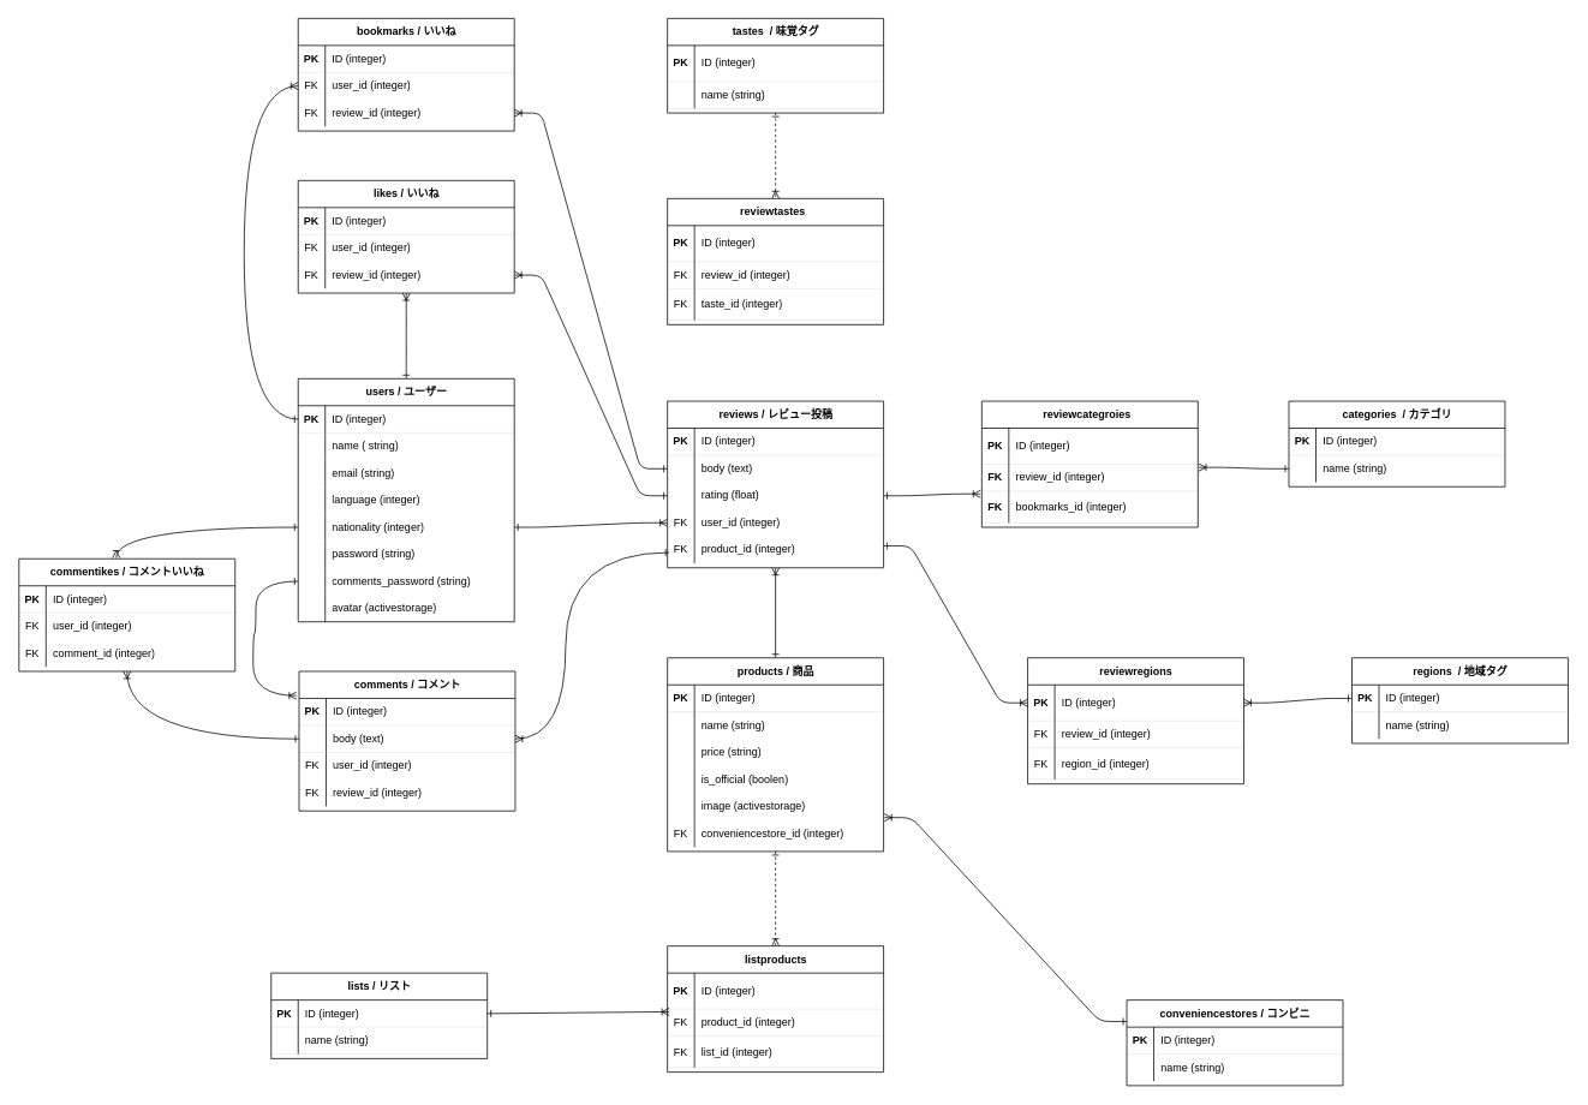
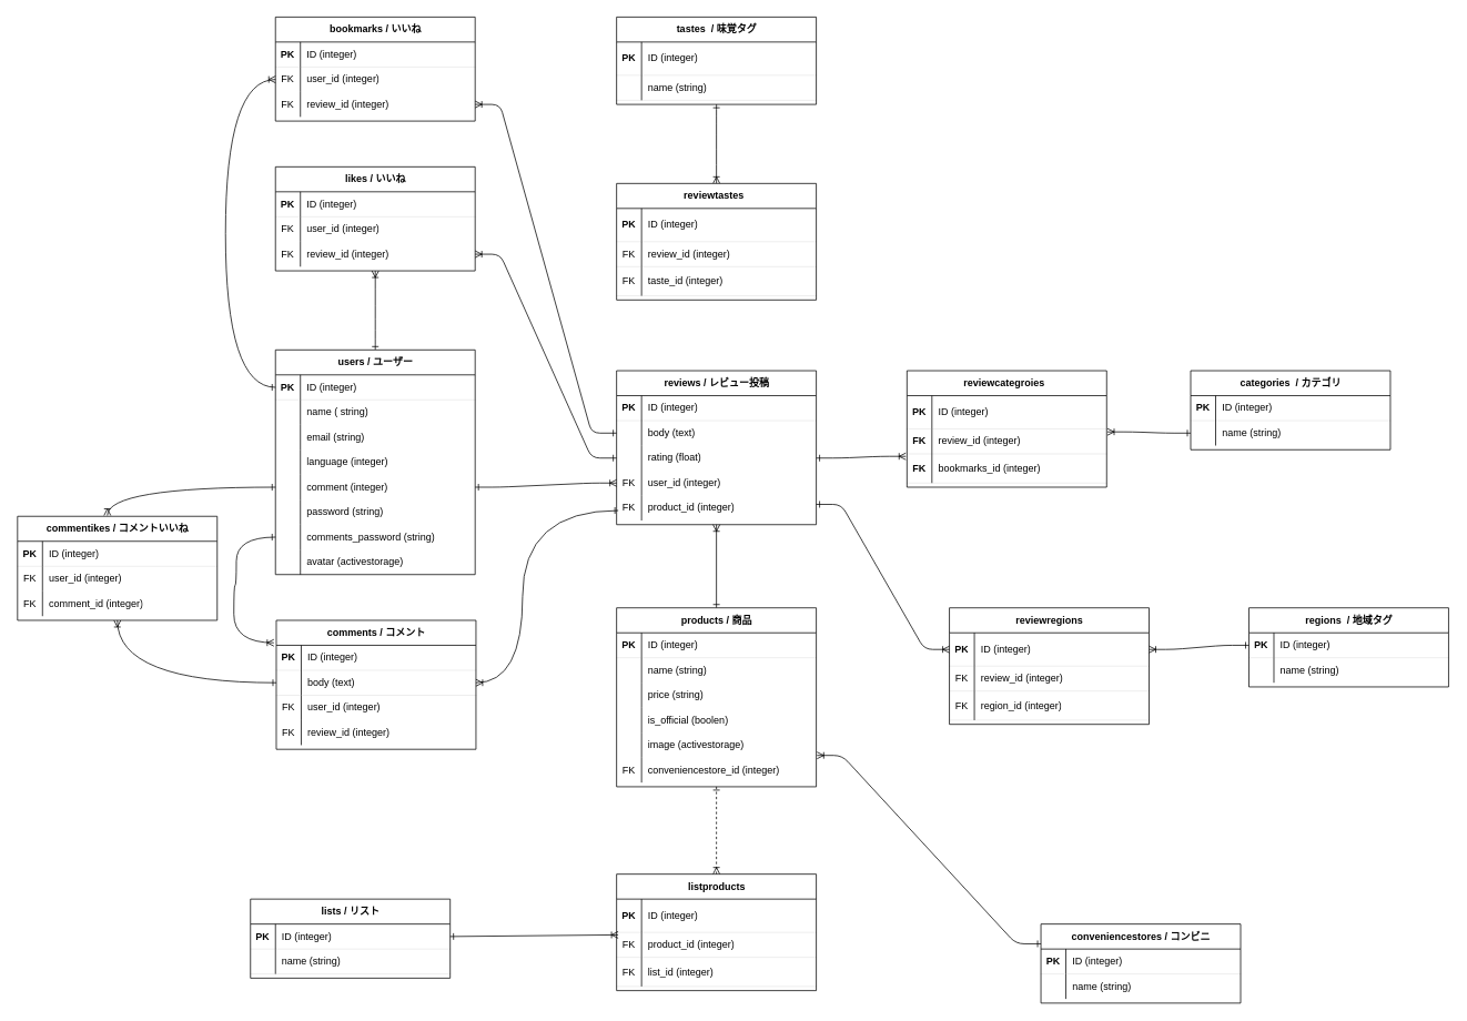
- <mxCell id="48" style="edgeStyle=orthogonalEdgeStyle;html=1;exitX=0.5;exitY=1;exitDx=0;exitDy=0;entryX=0.5;entryY=0;entryDx=0;entryDy=0;endArrow=ERoneToMany;endFill=0;curved=1;startArrow=ERone;startFill=0;dashed=1;" parent="1" source="49" target="63" edge="1"><mxGeometry relative="1" as="geometry" /></mxCell>
+ <mxCell id="48" style="edgeStyle=orthogonalEdgeStyle;html=1;exitX=0.5;exitY=1;exitDx=0;exitDy=0;entryX=0.5;entryY=0;entryDx=0;entryDy=0;endArrow=ERoneToMany;endFill=0;curved=1;startArrow=ERone;startFill=0;" parent="1" source="49" target="63" edge="1"><mxGeometry relative="1" as="geometry" /></mxCell>
- <mxCell id="19" value="nationality (integer)" style="shape=partialRectangle;connectable=0;fillColor=none;top=0;left=0;bottom=0;right=0;align=left;spacingLeft=6;overflow=hidden;whiteSpace=wrap;html=1;" parent="17" vertex="1"><mxGeometry x="30" width="210" height="30" as="geometry"><mxRectangle width="210" height="30" as="alternateBounds" /></mxGeometry></mxCell>
+ <mxCell id="19" value="comment (integer)" style="shape=partialRectangle;connectable=0;fillColor=none;top=0;left=0;bottom=0;right=0;align=left;spacingLeft=6;overflow=hidden;whiteSpace=wrap;html=1;" parent="17" vertex="1"><mxGeometry x="30" width="210" height="30" as="geometry"><mxRectangle width="210" height="30" as="alternateBounds" /></mxGeometry></mxCell>
